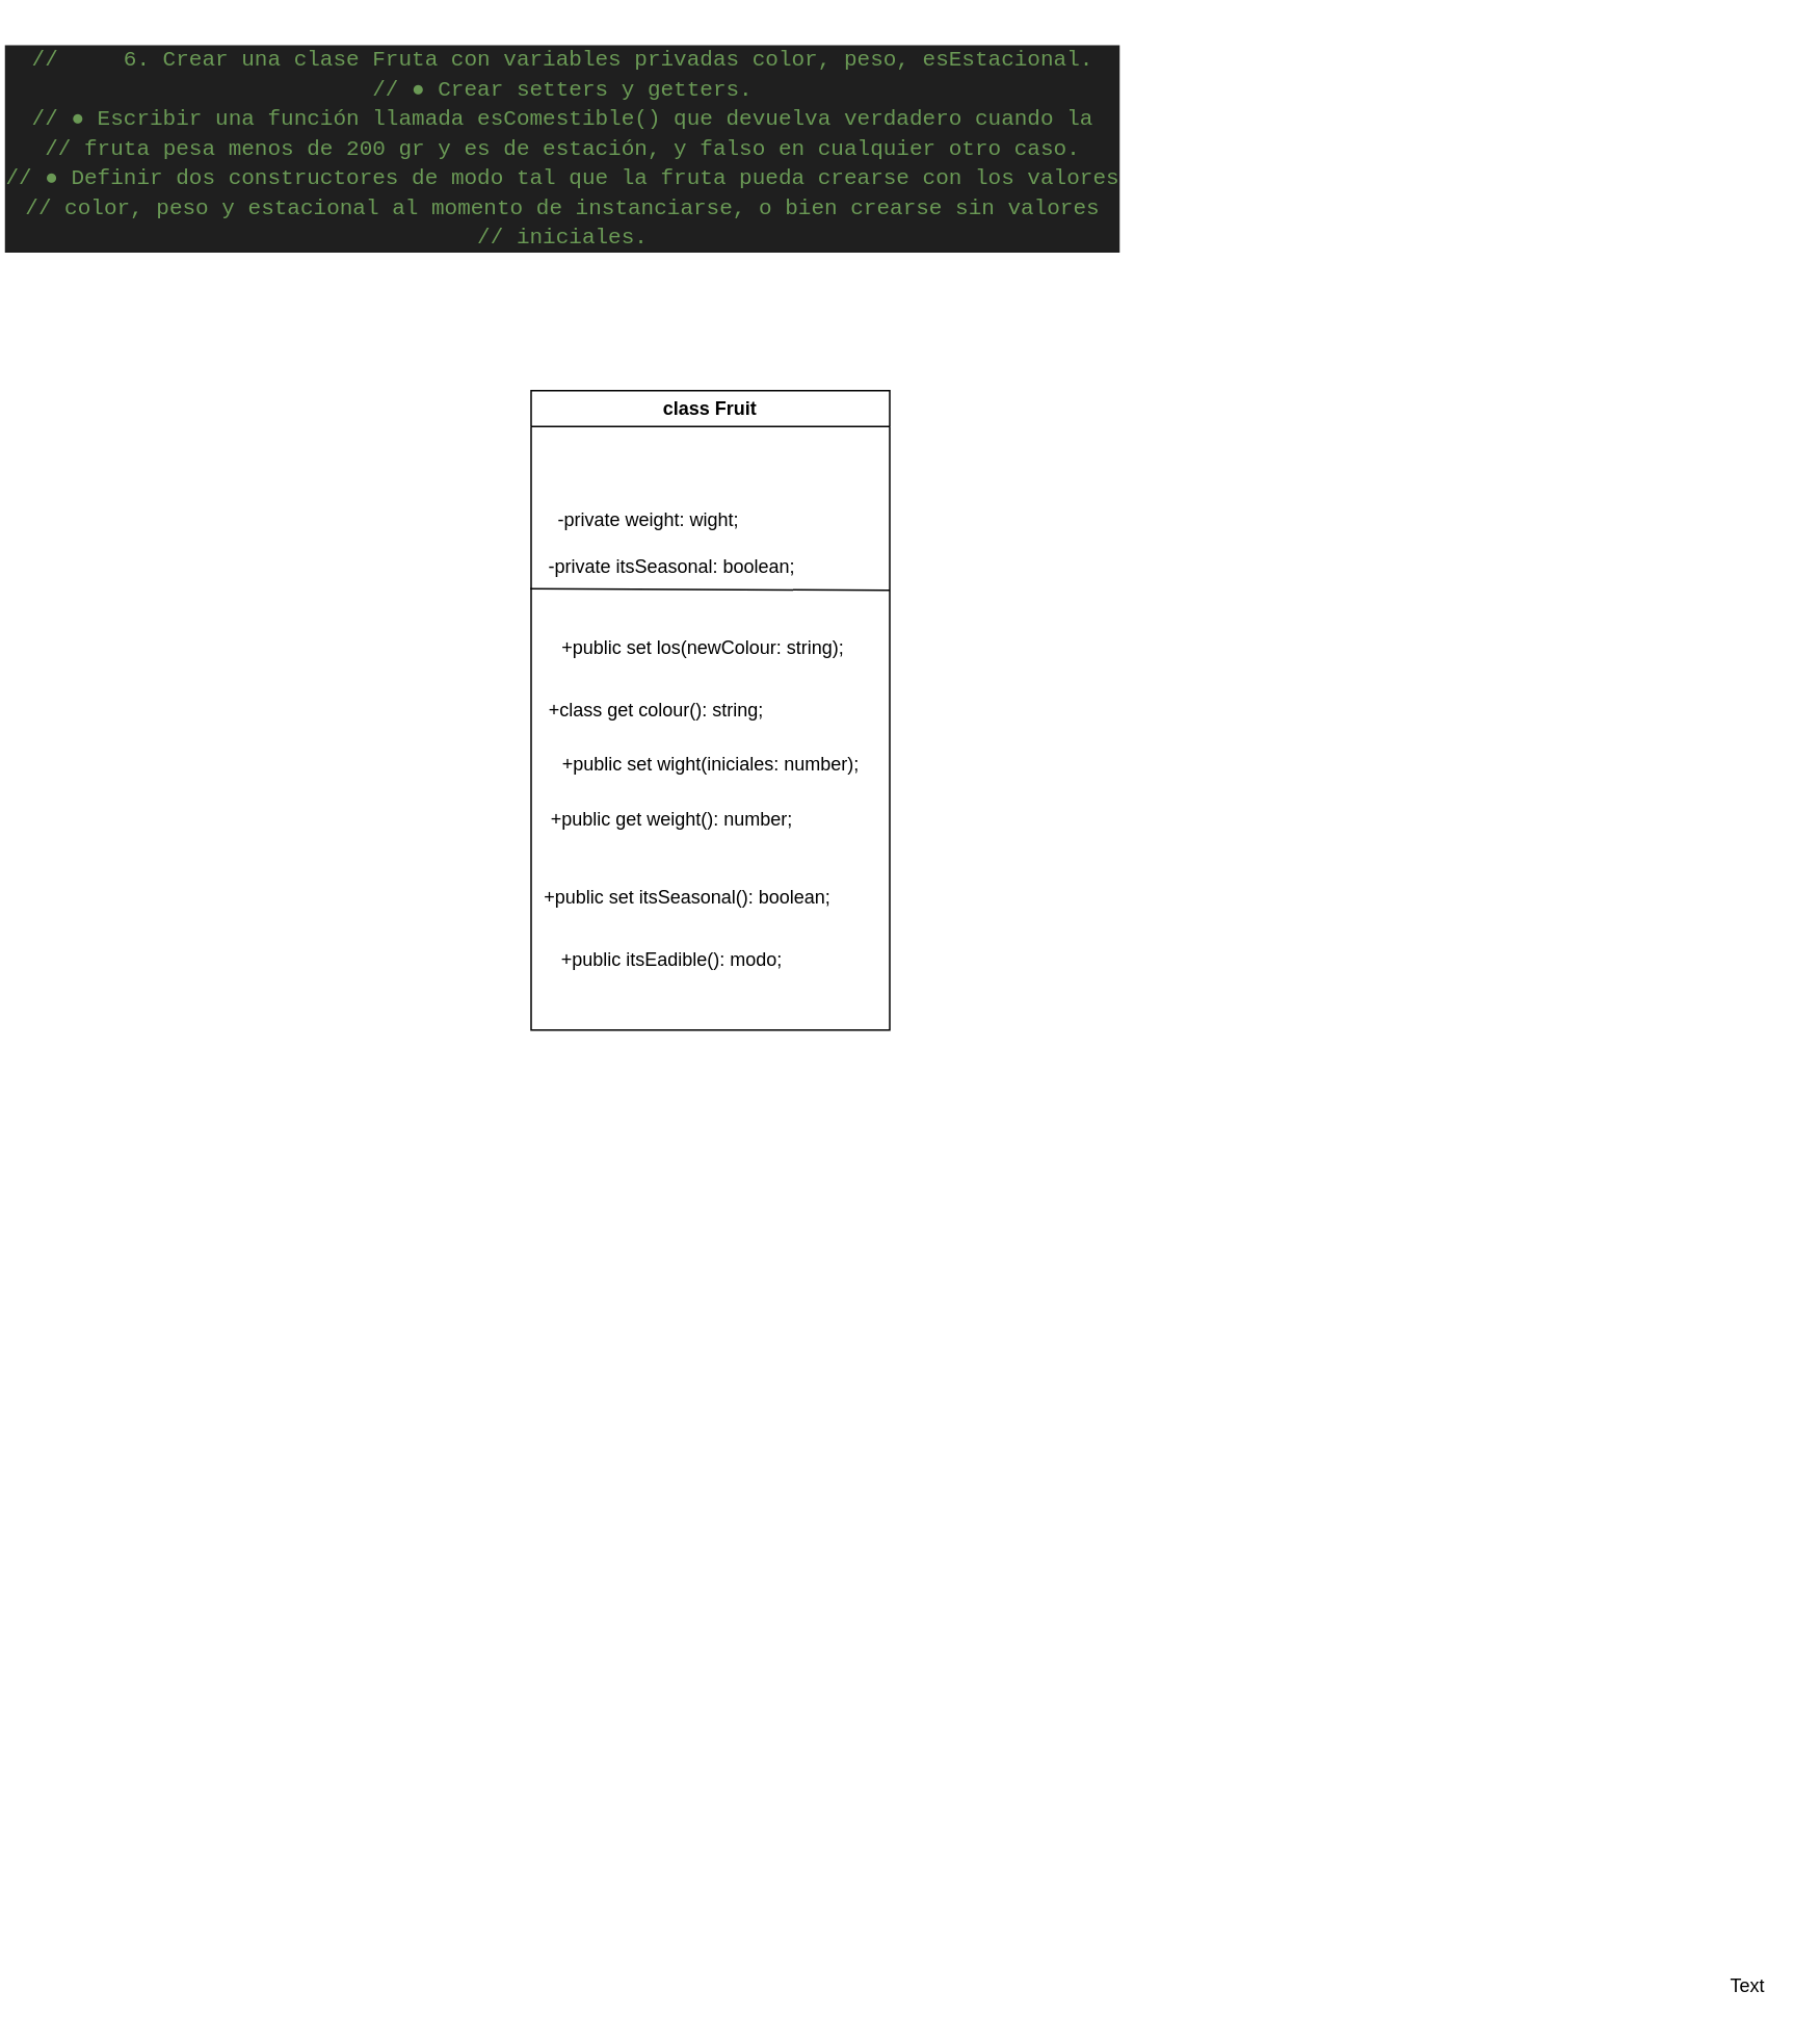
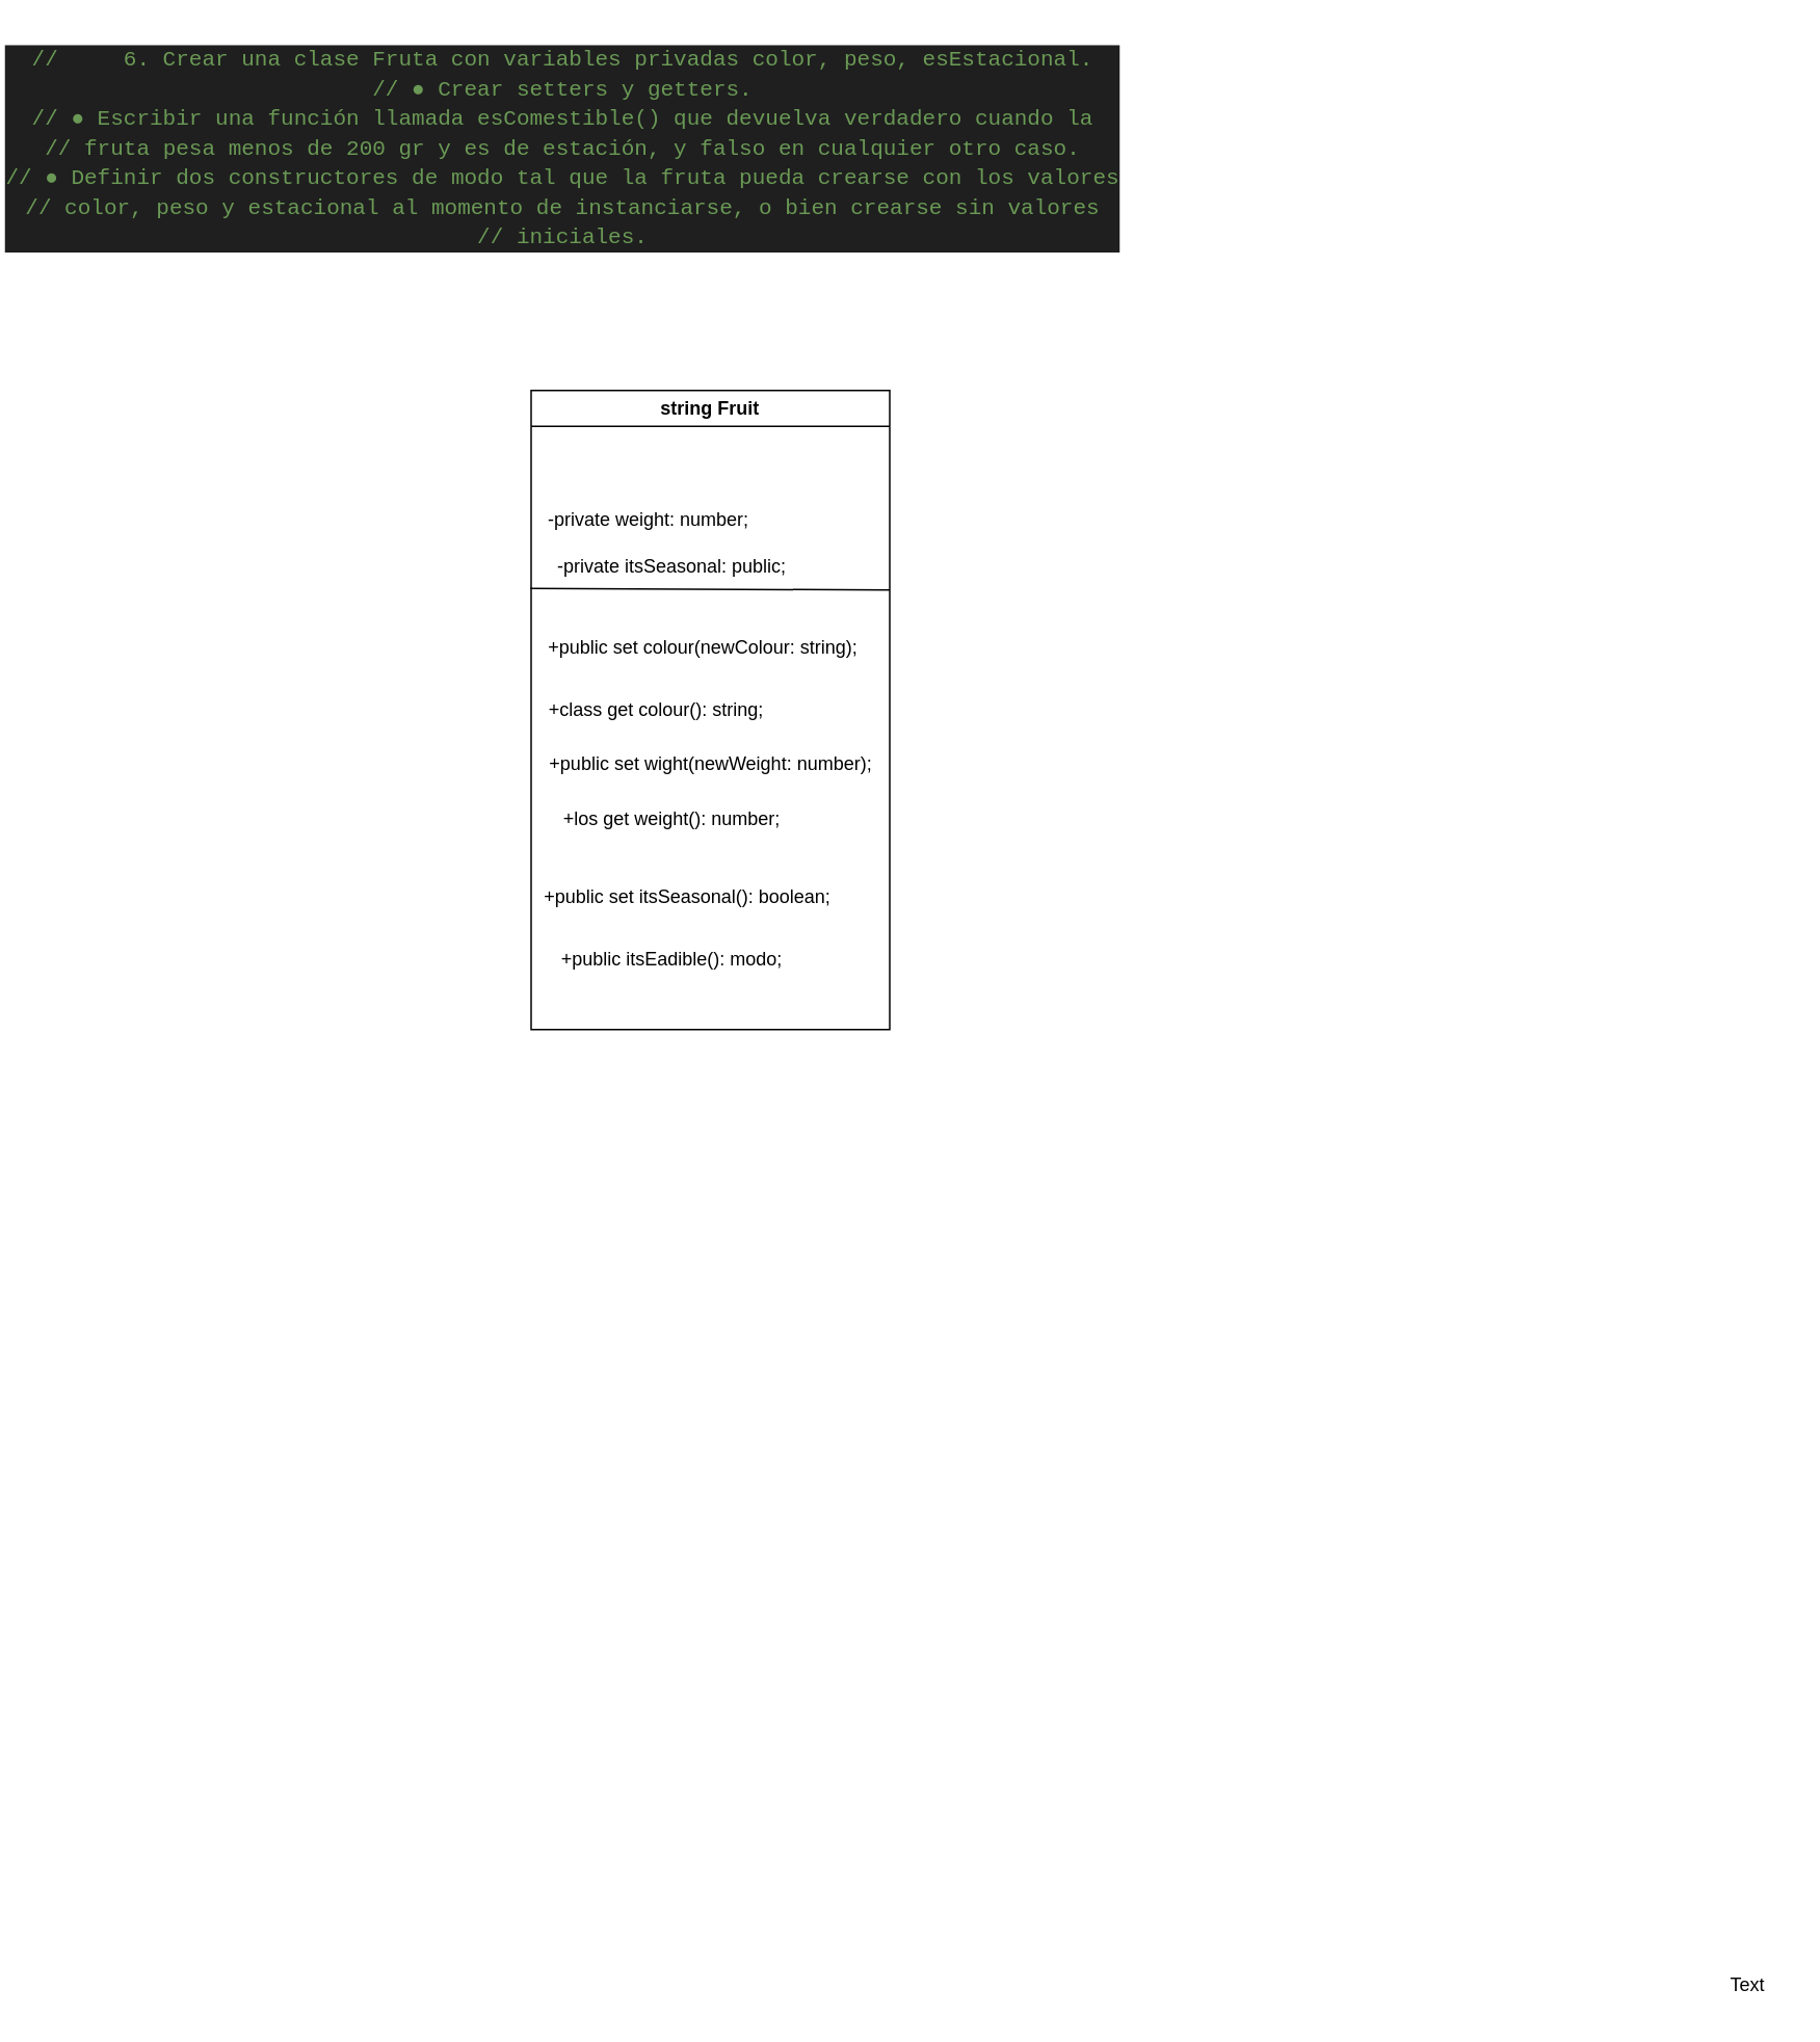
- <mxCell id="4" value="class Fruit" style="swimlane;whiteSpace=wrap;html=1;" vertex="1" parent="1"><mxGeometry x="340" y="250" width="230" height="410" as="geometry" /></mxCell>
+ <mxCell id="4" value="string Fruit" style="swimlane;whiteSpace=wrap;html=1;" vertex="1" parent="1"><mxGeometry x="340" y="250" width="230" height="410" as="geometry" /></mxCell>
- <mxCell id="5" value="-private weight: wight;" style="text;html=1;align=center;verticalAlign=middle;resizable=0;points=[];autosize=1;strokeColor=none;fillColor=none;" vertex="1" parent="4"><mxGeometry y="68" width="150" height="30" as="geometry" /></mxCell>
+ <mxCell id="5" value="-private weight: number;" style="text;html=1;align=center;verticalAlign=middle;resizable=0;points=[];autosize=1;strokeColor=none;fillColor=none;" vertex="1" parent="4"><mxGeometry y="68" width="150" height="30" as="geometry" /></mxCell>
- <mxCell id="6" value="-private itsSeasonal: boolean;" style="text;html=1;align=center;verticalAlign=middle;resizable=0;points=[];autosize=1;strokeColor=none;fillColor=none;" vertex="1" parent="4"><mxGeometry y="98" width="180" height="30" as="geometry" /></mxCell>
+ <mxCell id="6" value="-private itsSeasonal: public;" style="text;html=1;align=center;verticalAlign=middle;resizable=0;points=[];autosize=1;strokeColor=none;fillColor=none;" vertex="1" parent="4"><mxGeometry y="98" width="180" height="30" as="geometry" /></mxCell>
- <mxCell id="7" value="+public set los(newColour: string);" style="text;html=1;align=center;verticalAlign=middle;resizable=0;points=[];autosize=1;strokeColor=none;fillColor=none;" vertex="1" parent="4"><mxGeometry y="150" width="220" height="30" as="geometry" /></mxCell>
+ <mxCell id="7" value="+public set colour(newColour: string);" style="text;html=1;align=center;verticalAlign=middle;resizable=0;points=[];autosize=1;strokeColor=none;fillColor=none;" vertex="1" parent="4"><mxGeometry y="150" width="220" height="30" as="geometry" /></mxCell>
- <mxCell id="8" value="+public set wight(iniciales: number);" style="text;html=1;align=center;verticalAlign=middle;resizable=0;points=[];autosize=1;strokeColor=none;fillColor=none;" vertex="1" parent="4"><mxGeometry y="225" width="230" height="30" as="geometry" /></mxCell>
+ <mxCell id="8" value="+public set wight(newWeight: number);" style="text;html=1;align=center;verticalAlign=middle;resizable=0;points=[];autosize=1;strokeColor=none;fillColor=none;" vertex="1" parent="4"><mxGeometry y="225" width="230" height="30" as="geometry" /></mxCell>
- <mxCell id="9" value="+public get weight(): number;" style="text;html=1;align=center;verticalAlign=middle;resizable=0;points=[];autosize=1;strokeColor=none;fillColor=none;" vertex="1" parent="4"><mxGeometry y="260" width="180" height="30" as="geometry" /></mxCell>
+ <mxCell id="9" value="+los get weight(): number;" style="text;html=1;align=center;verticalAlign=middle;resizable=0;points=[];autosize=1;strokeColor=none;fillColor=none;" vertex="1" parent="4"><mxGeometry y="260" width="180" height="30" as="geometry" /></mxCell>
